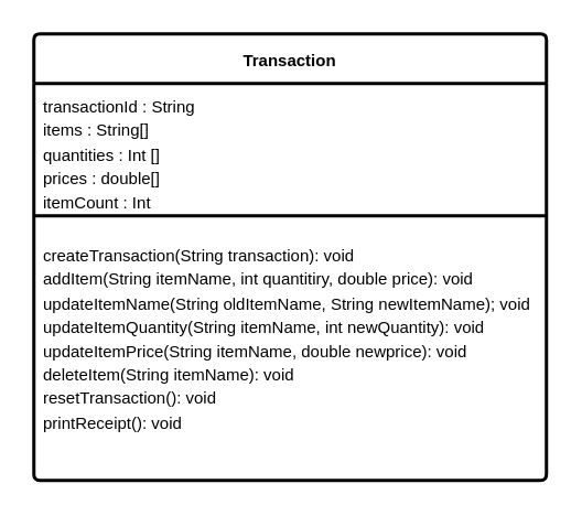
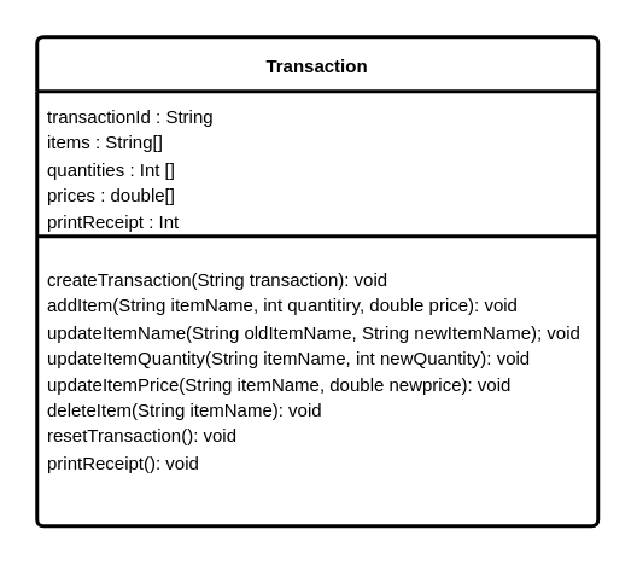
- <mxCell id="3" value="&lt;font style=&quot;font-size: 10px;&quot;&gt;transactionId : String&lt;br&gt;items : String[]&lt;br&gt;quantities : Int []&lt;br&gt;prices : double[]&lt;br&gt;itemCount : Int&lt;/font&gt;" style="align=left;strokeColor=none;fillColor=none;spacingLeft=4;fontSize=12;verticalAlign=top;resizable=0;rotatable=0;part=1;html=1;" parent="2" vertex="1"><mxGeometry y="30" width="310" height="70" as="geometry" /></mxCell>
+ <mxCell id="3" value="&lt;font style=&quot;font-size: 10px;&quot;&gt;transactionId : String&lt;br&gt;items : String[]&lt;br&gt;quantities : Int []&lt;br&gt;prices : double[]&lt;br&gt;printReceipt : Int&lt;/font&gt;" style="align=left;strokeColor=none;fillColor=none;spacingLeft=4;fontSize=12;verticalAlign=top;resizable=0;rotatable=0;part=1;html=1;" parent="2" vertex="1"><mxGeometry y="30" width="310" height="70" as="geometry" /></mxCell>
